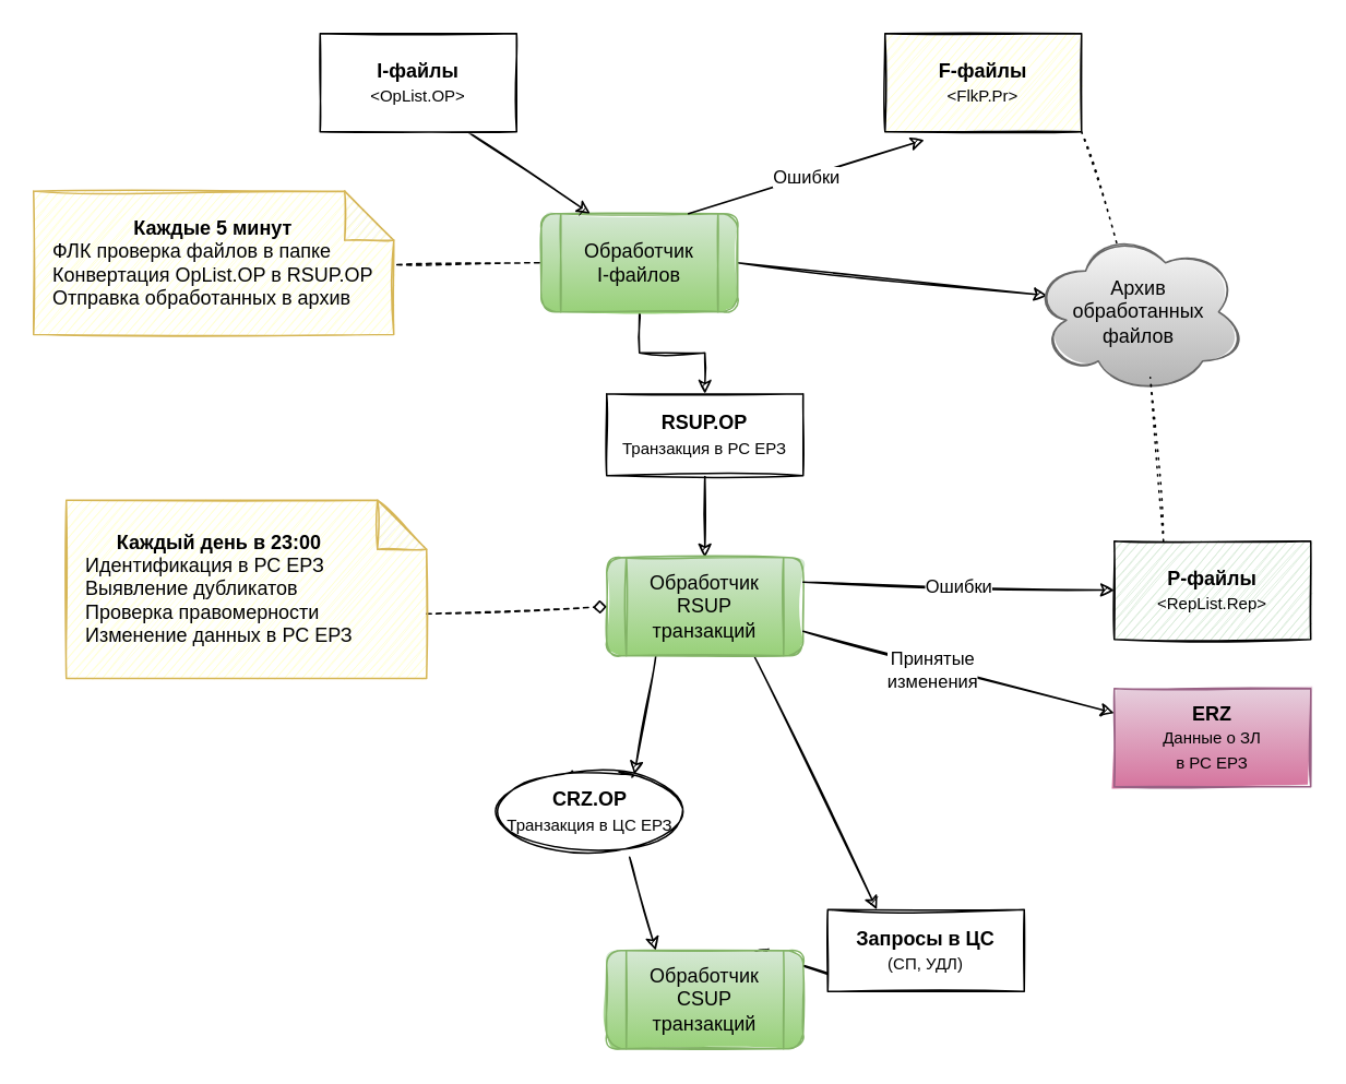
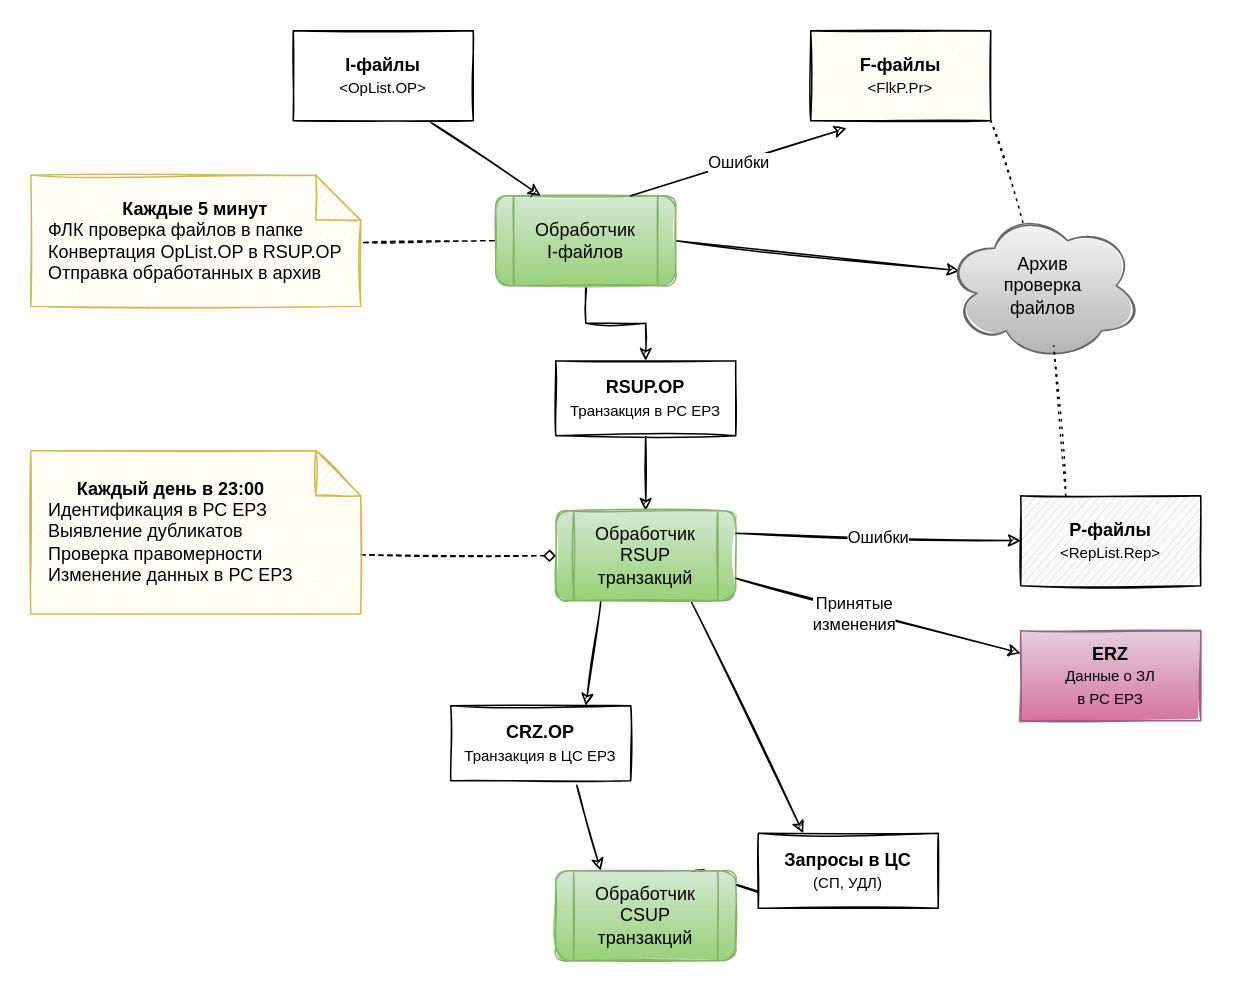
- <mxCell id="18" value="Архив&lt;br&gt;обработанных&lt;br&gt;файлов" style="ellipse;shape=cloud;whiteSpace=wrap;html=1;gradientColor=#b3b3b3;fillColor=#f5f5f5;strokeColor=#666666;sketch=1;" vertex="1" parent="1"><mxGeometry x="630" y="140" width="130" height="100" as="geometry" /></mxCell>
+ <mxCell id="18" value="Архив&lt;br&gt;проверка&lt;br&gt;файлов" style="ellipse;shape=cloud;whiteSpace=wrap;html=1;gradientColor=#b3b3b3;fillColor=#f5f5f5;strokeColor=#666666;sketch=1;" vertex="1" parent="1"><mxGeometry x="630" y="140" width="130" height="100" as="geometry" /></mxCell>
- <mxCell id="17" value="&lt;div style=&quot;text-align: center&quot;&gt;&lt;b&gt;Каждый день в 23:00&lt;/b&gt;&lt;/div&gt;Идентификация в РС ЕРЗ&lt;br&gt;Выявление дубликатов&lt;br&gt;Проверка правомерности&lt;br&gt;Изменение данных в РС ЕРЗ" style="shape=note;whiteSpace=wrap;html=1;backgroundOutline=1;darkOpacity=0.05;strokeColor=#d6b656;fillColor=#FFFFCC;align=left;shadow=0;sketch=1;spacingLeft=10;spacingRight=10;" vertex="1" parent="1"><mxGeometry x="40" y="305" width="220" height="108.75" as="geometry" /></mxCell>
+ <mxCell id="17" value="&lt;div style=&quot;text-align: center&quot;&gt;&lt;b&gt;Каждый день в 23:00&lt;/b&gt;&lt;/div&gt;Идентификация в РС ЕРЗ&lt;br&gt;Выявление дубликатов&lt;br&gt;Проверка правомерности&lt;br&gt;Изменение данных в РС ЕРЗ" style="shape=note;whiteSpace=wrap;html=1;backgroundOutline=1;darkOpacity=0.05;strokeColor=#d6b656;fillColor=#FFFFCC;align=left;shadow=0;sketch=1;spacingLeft=10;spacingRight=10;" vertex="1" parent="1"><mxGeometry x="20" y="300" width="220" height="108.75" as="geometry" /></mxCell>
- <mxCell id="29" value="&lt;b&gt;CRZ.OP&lt;/b&gt;&lt;br&gt;&lt;font style=&quot;font-size: 10px&quot;&gt;Транзакция в ЦС ЕРЗ&lt;/font&gt;" style="ellipse;whiteSpace=wrap;html=1;sketch=1;" vertex="1" parent="1"><mxGeometry x="300" y="470" width="120" height="50" as="geometry" /></mxCell>
+ <mxCell id="29" value="&lt;b&gt;CRZ.OP&lt;/b&gt;&lt;br&gt;&lt;font style=&quot;font-size: 10px&quot;&gt;Транзакция в ЦС ЕРЗ&lt;/font&gt;" style="rounded=0;whiteSpace=wrap;html=1;sketch=1;" vertex="1" parent="1"><mxGeometry x="300" y="470" width="120" height="50" as="geometry" /></mxCell>
